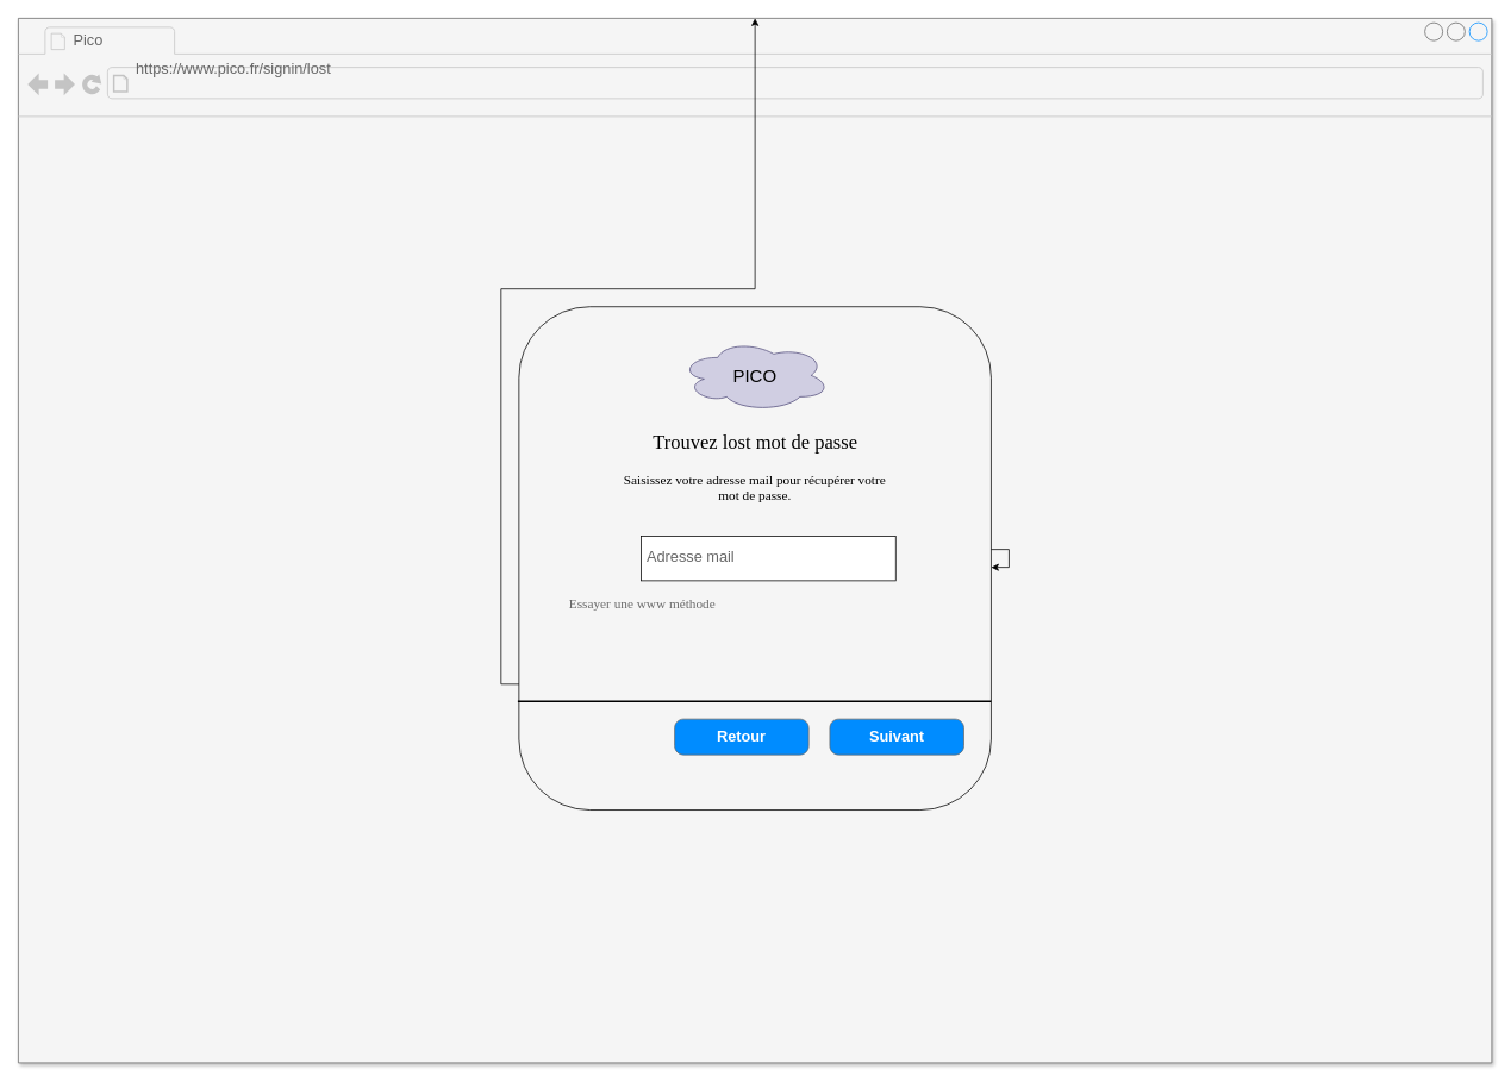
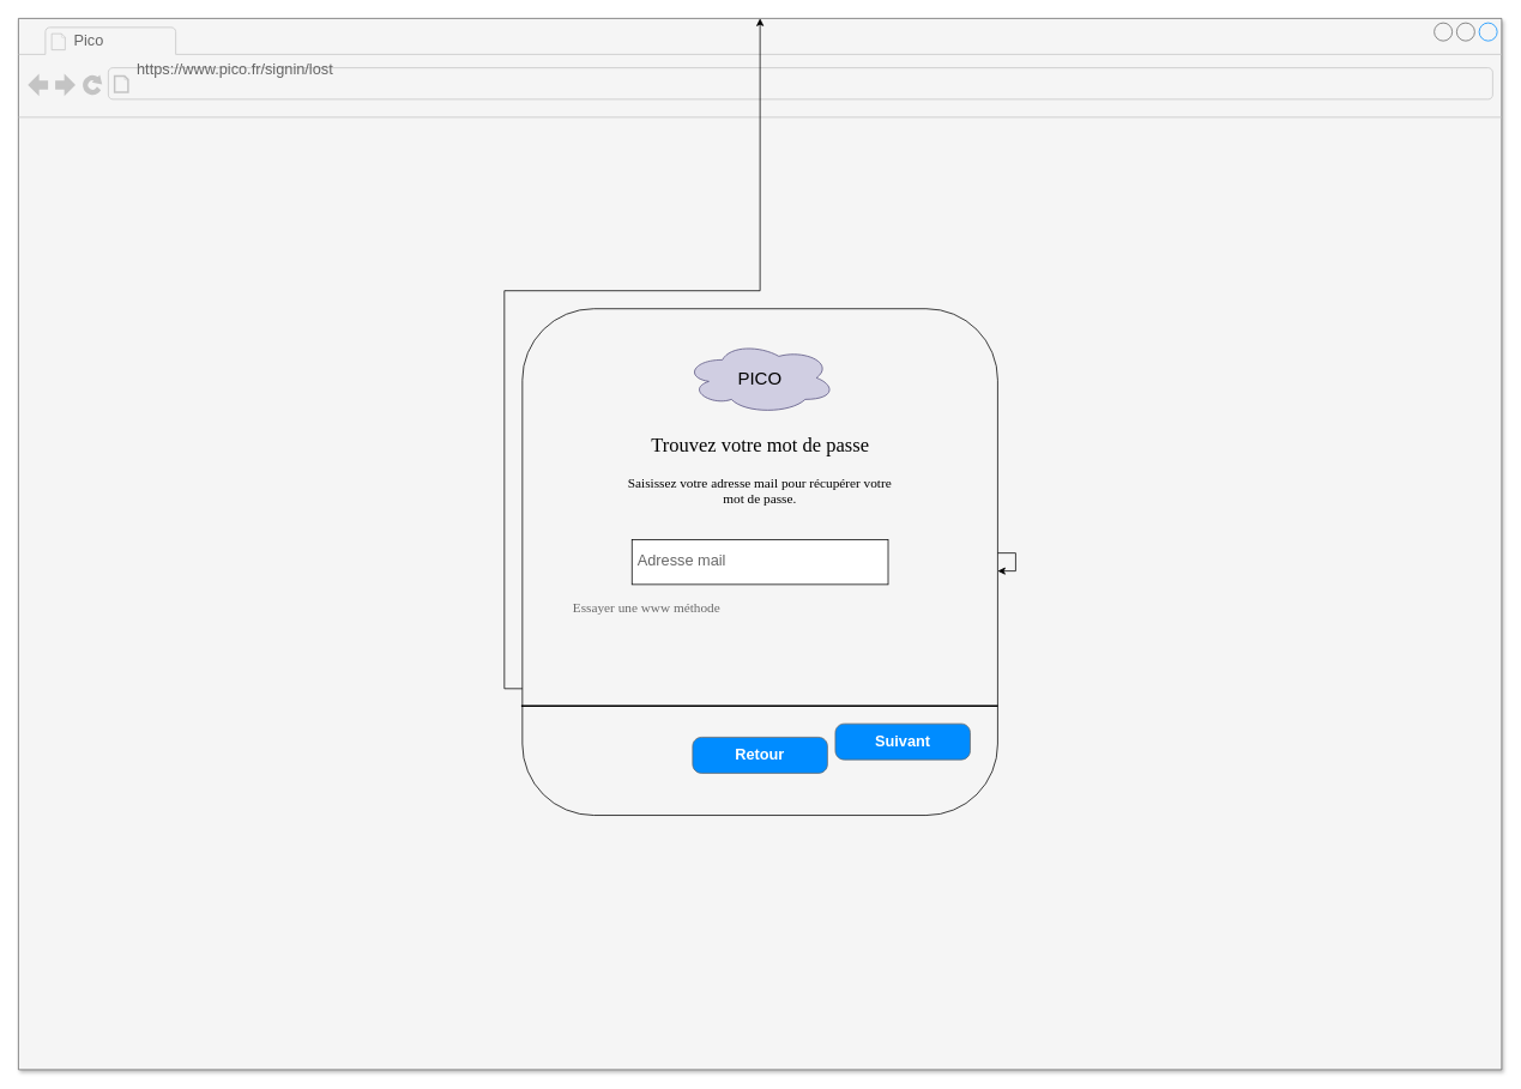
- <mxCell id="9" value="&lt;font face=&quot;Verdana&quot; size=&quot;1&quot; color=&quot;#000000&quot;&gt;&lt;span style=&quot;font-size: 22px;&quot;&gt;Trouvez lost mot de passe&lt;/span&gt;&lt;/font&gt;" style="text;strokeColor=none;align=center;fillColor=none;html=1;verticalAlign=middle;whiteSpace=wrap;rounded=0;" parent="2" vertex="1"><mxGeometry x="642.5" y="460" width="365" height="30" as="geometry" /></mxCell>
+ <mxCell id="9" value="&lt;font face=&quot;Verdana&quot; size=&quot;1&quot; color=&quot;#000000&quot;&gt;&lt;span style=&quot;font-size: 22px;&quot;&gt;Trouvez votre mot de passe&lt;/span&gt;&lt;/font&gt;" style="text;strokeColor=none;align=center;fillColor=none;html=1;verticalAlign=middle;whiteSpace=wrap;rounded=0;" parent="2" vertex="1"><mxGeometry x="642.5" y="460" width="365" height="30" as="geometry" /></mxCell>
- <mxCell id="11" value="Adresse mail" style="strokeWidth=1;shadow=0;dashed=0;align=center;html=1;shape=mxgraph.mockup.text.textBox;fontColor=#666666;align=left;fontSize=17;spacingLeft=4;spacingTop=-3;whiteSpace=wrap;strokeColor=#000000;mainText=;fillColor=#FFFFFF;" parent="2" vertex="1"><mxGeometry x="697.5" y="580" width="285" height="50" as="geometry" /></mxCell>
+ <mxCell id="11" value="Adresse mail" style="strokeWidth=1;shadow=0;dashed=0;align=center;html=1;shape=mxgraph.mockup.text.textBox;fontColor=#666666;align=left;fontSize=17;spacingLeft=4;spacingTop=-3;whiteSpace=wrap;strokeColor=#000000;mainText=;fillColor=#FFFFFF;" parent="2" vertex="1"><mxGeometry x="682.5" y="580" width="285" height="50" as="geometry" /></mxCell>
- <mxCell id="15" value="Retour" style="strokeWidth=1;shadow=0;dashed=0;align=center;html=1;shape=mxgraph.mockup.buttons.button;strokeColor=#666666;fontColor=#ffffff;mainText=;buttonStyle=round;fontSize=17;fontStyle=1;fillColor=#008cff;whiteSpace=wrap;" parent="2" vertex="1"><mxGeometry x="735.01" y="785" width="150" height="40" as="geometry" /></mxCell>
+ <mxCell id="15" value="Retour" style="strokeWidth=1;shadow=0;dashed=0;align=center;html=1;shape=mxgraph.mockup.buttons.button;strokeColor=#666666;fontColor=#ffffff;mainText=;buttonStyle=round;fontSize=17;fontStyle=1;fillColor=#008cff;whiteSpace=wrap;" parent="2" vertex="1"><mxGeometry x="750.01" y="800" width="150" height="40" as="geometry" /></mxCell>
